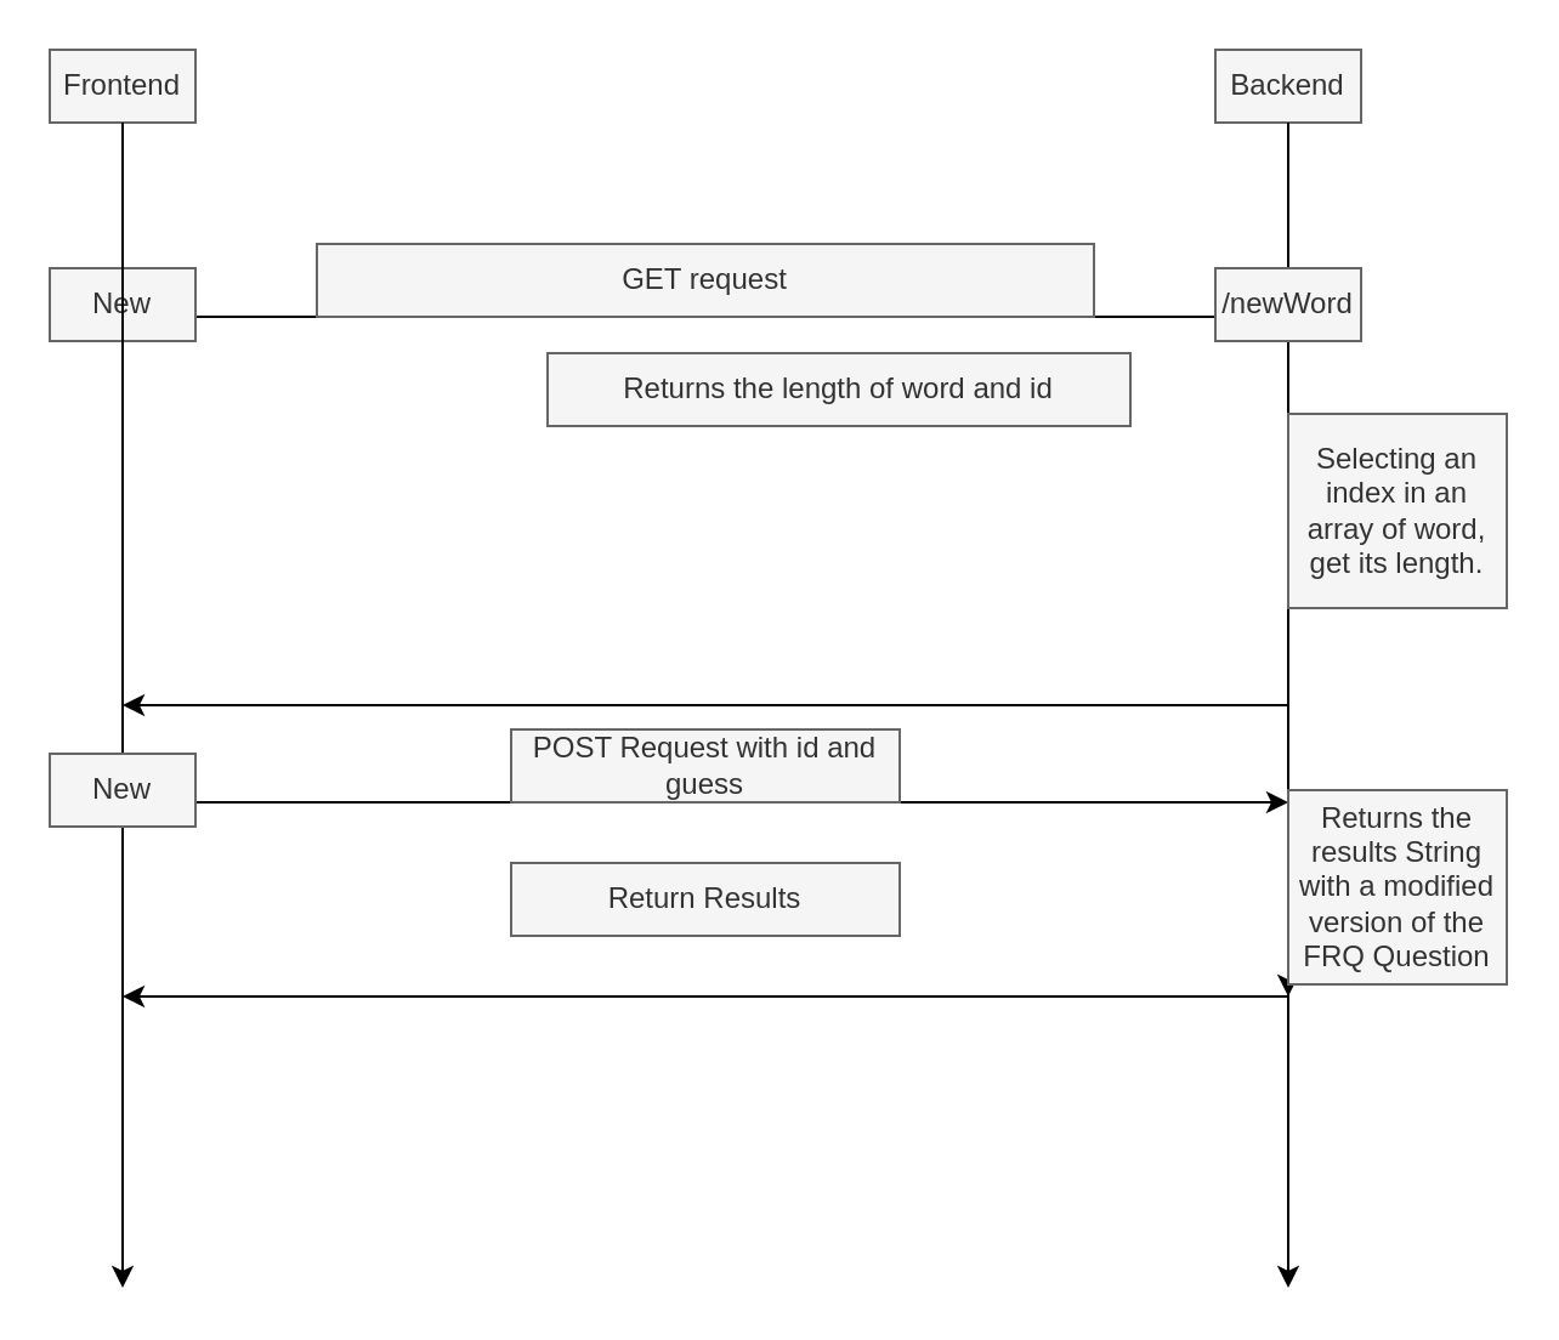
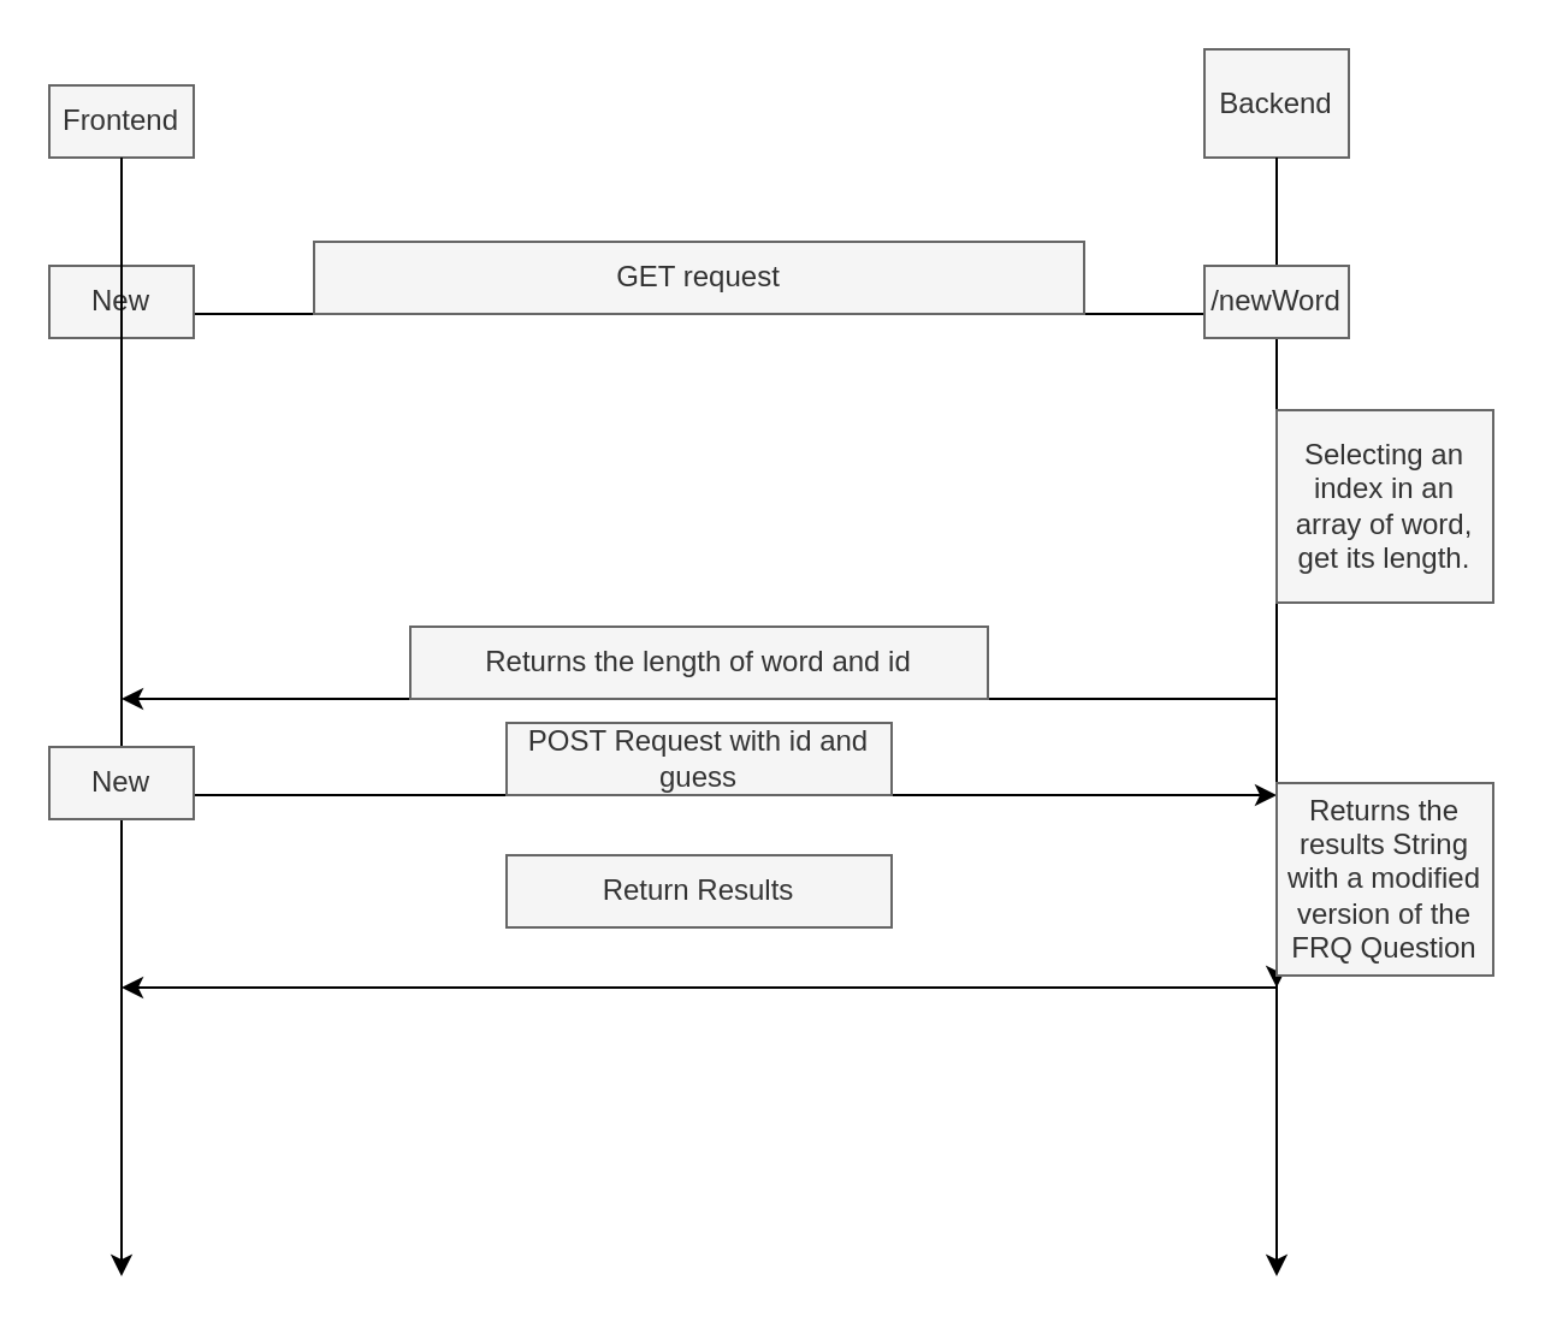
- <mxCell id="2" value="Frontend" style="text;strokeColor=#666666;align=center;fillColor=#f5f5f5;html=1;verticalAlign=middle;whiteSpace=wrap;rounded=0;fontColor=#333333;" vertex="1" parent="1"><mxGeometry x="20" y="20" width="60" height="30" as="geometry" /></mxCell>
+ <mxCell id="2" value="Frontend" style="text;strokeColor=#666666;align=center;fillColor=#f5f5f5;html=1;verticalAlign=middle;whiteSpace=wrap;rounded=0;fontColor=#333333;" vertex="1" parent="1"><mxGeometry x="20" y="35" width="60" height="30" as="geometry" /></mxCell>
- <mxCell id="3" value="Backend" style="text;strokeColor=#666666;align=center;fillColor=#f5f5f5;html=1;verticalAlign=middle;whiteSpace=wrap;rounded=0;fontColor=#333333;" vertex="1" parent="1"><mxGeometry x="500" y="20" width="60" height="30" as="geometry" /></mxCell>
+ <mxCell id="3" value="Backend" style="text;strokeColor=#666666;align=center;fillColor=#f5f5f5;html=1;verticalAlign=middle;whiteSpace=wrap;rounded=0;fontColor=#333333;" vertex="1" parent="1"><mxGeometry x="500" y="20" width="60" height="45" as="geometry" /></mxCell>
- <mxCell id="10" value="Returns the length of word and id" style="text;strokeColor=#666666;align=center;fillColor=#f5f5f5;html=1;verticalAlign=middle;whiteSpace=wrap;rounded=0;fontColor=#333333;" vertex="1" parent="1"><mxGeometry x="225" y="145" width="240" height="30" as="geometry" /></mxCell>
+ <mxCell id="10" value="Returns the length of word and id" style="text;strokeColor=#666666;align=center;fillColor=#f5f5f5;html=1;verticalAlign=middle;whiteSpace=wrap;rounded=0;fontColor=#333333;" vertex="1" parent="1"><mxGeometry x="170" y="260" width="240" height="30" as="geometry" /></mxCell>
